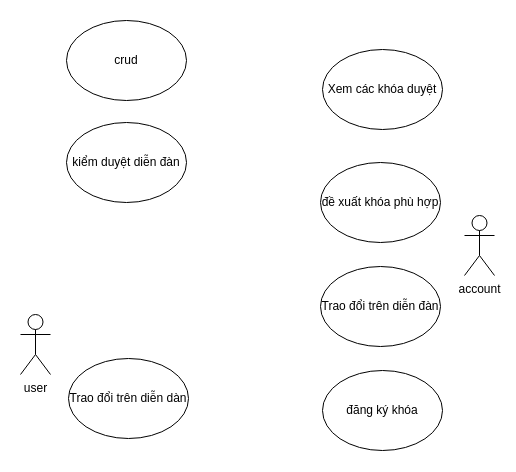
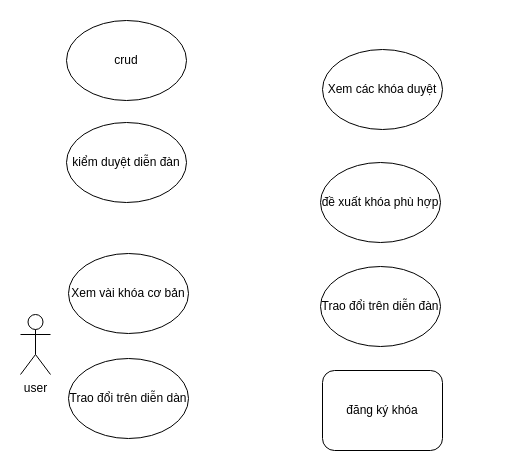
- <mxCell id="5" value="account" style="shape=umlActor;verticalLabelPosition=bottom;verticalAlign=top;html=1;outlineConnect=0;" vertex="1" parent="1"><mxGeometry x="464" y="215" width="30" height="60" as="geometry" /></mxCell>
+ <mxCell id="9" value="Xem vài khóa cơ bản" style="ellipse;whiteSpace=wrap;html=1;" vertex="1" parent="1"><mxGeometry x="68" y="253" width="120" height="80" as="geometry" /></mxCell>
- <mxCell id="11" value="đăng ký khóa" style="ellipse;whiteSpace=wrap;html=1;" vertex="1" parent="1"><mxGeometry x="322" y="370" width="120" height="80" as="geometry" /></mxCell>
+ <mxCell id="11" value="đăng ký khóa" style="whiteSpace=wrap;html=1;rounded=1;" vertex="1" parent="1"><mxGeometry x="322" y="370" width="120" height="80" as="geometry" /></mxCell>
